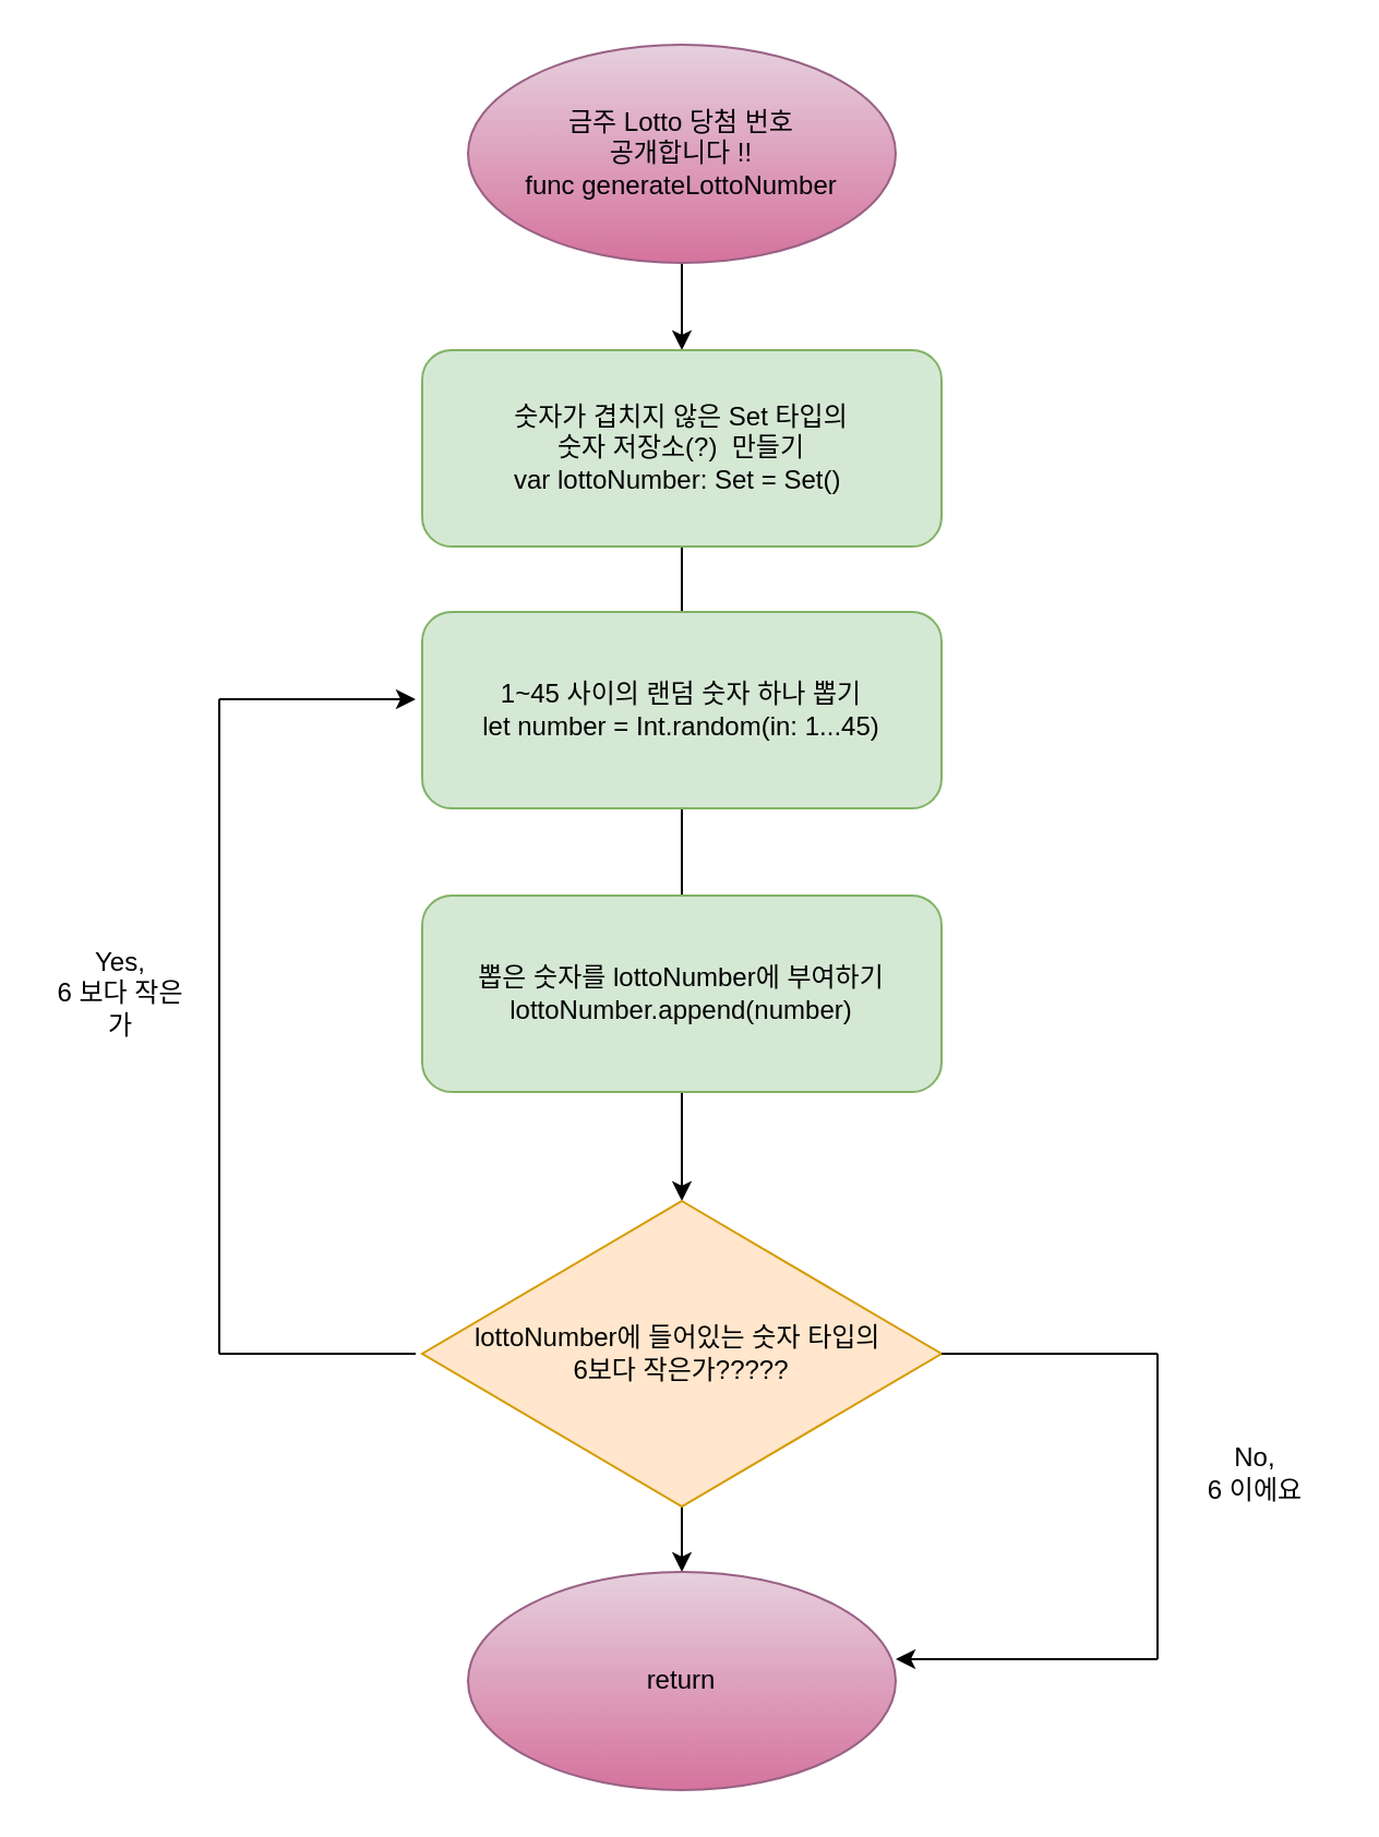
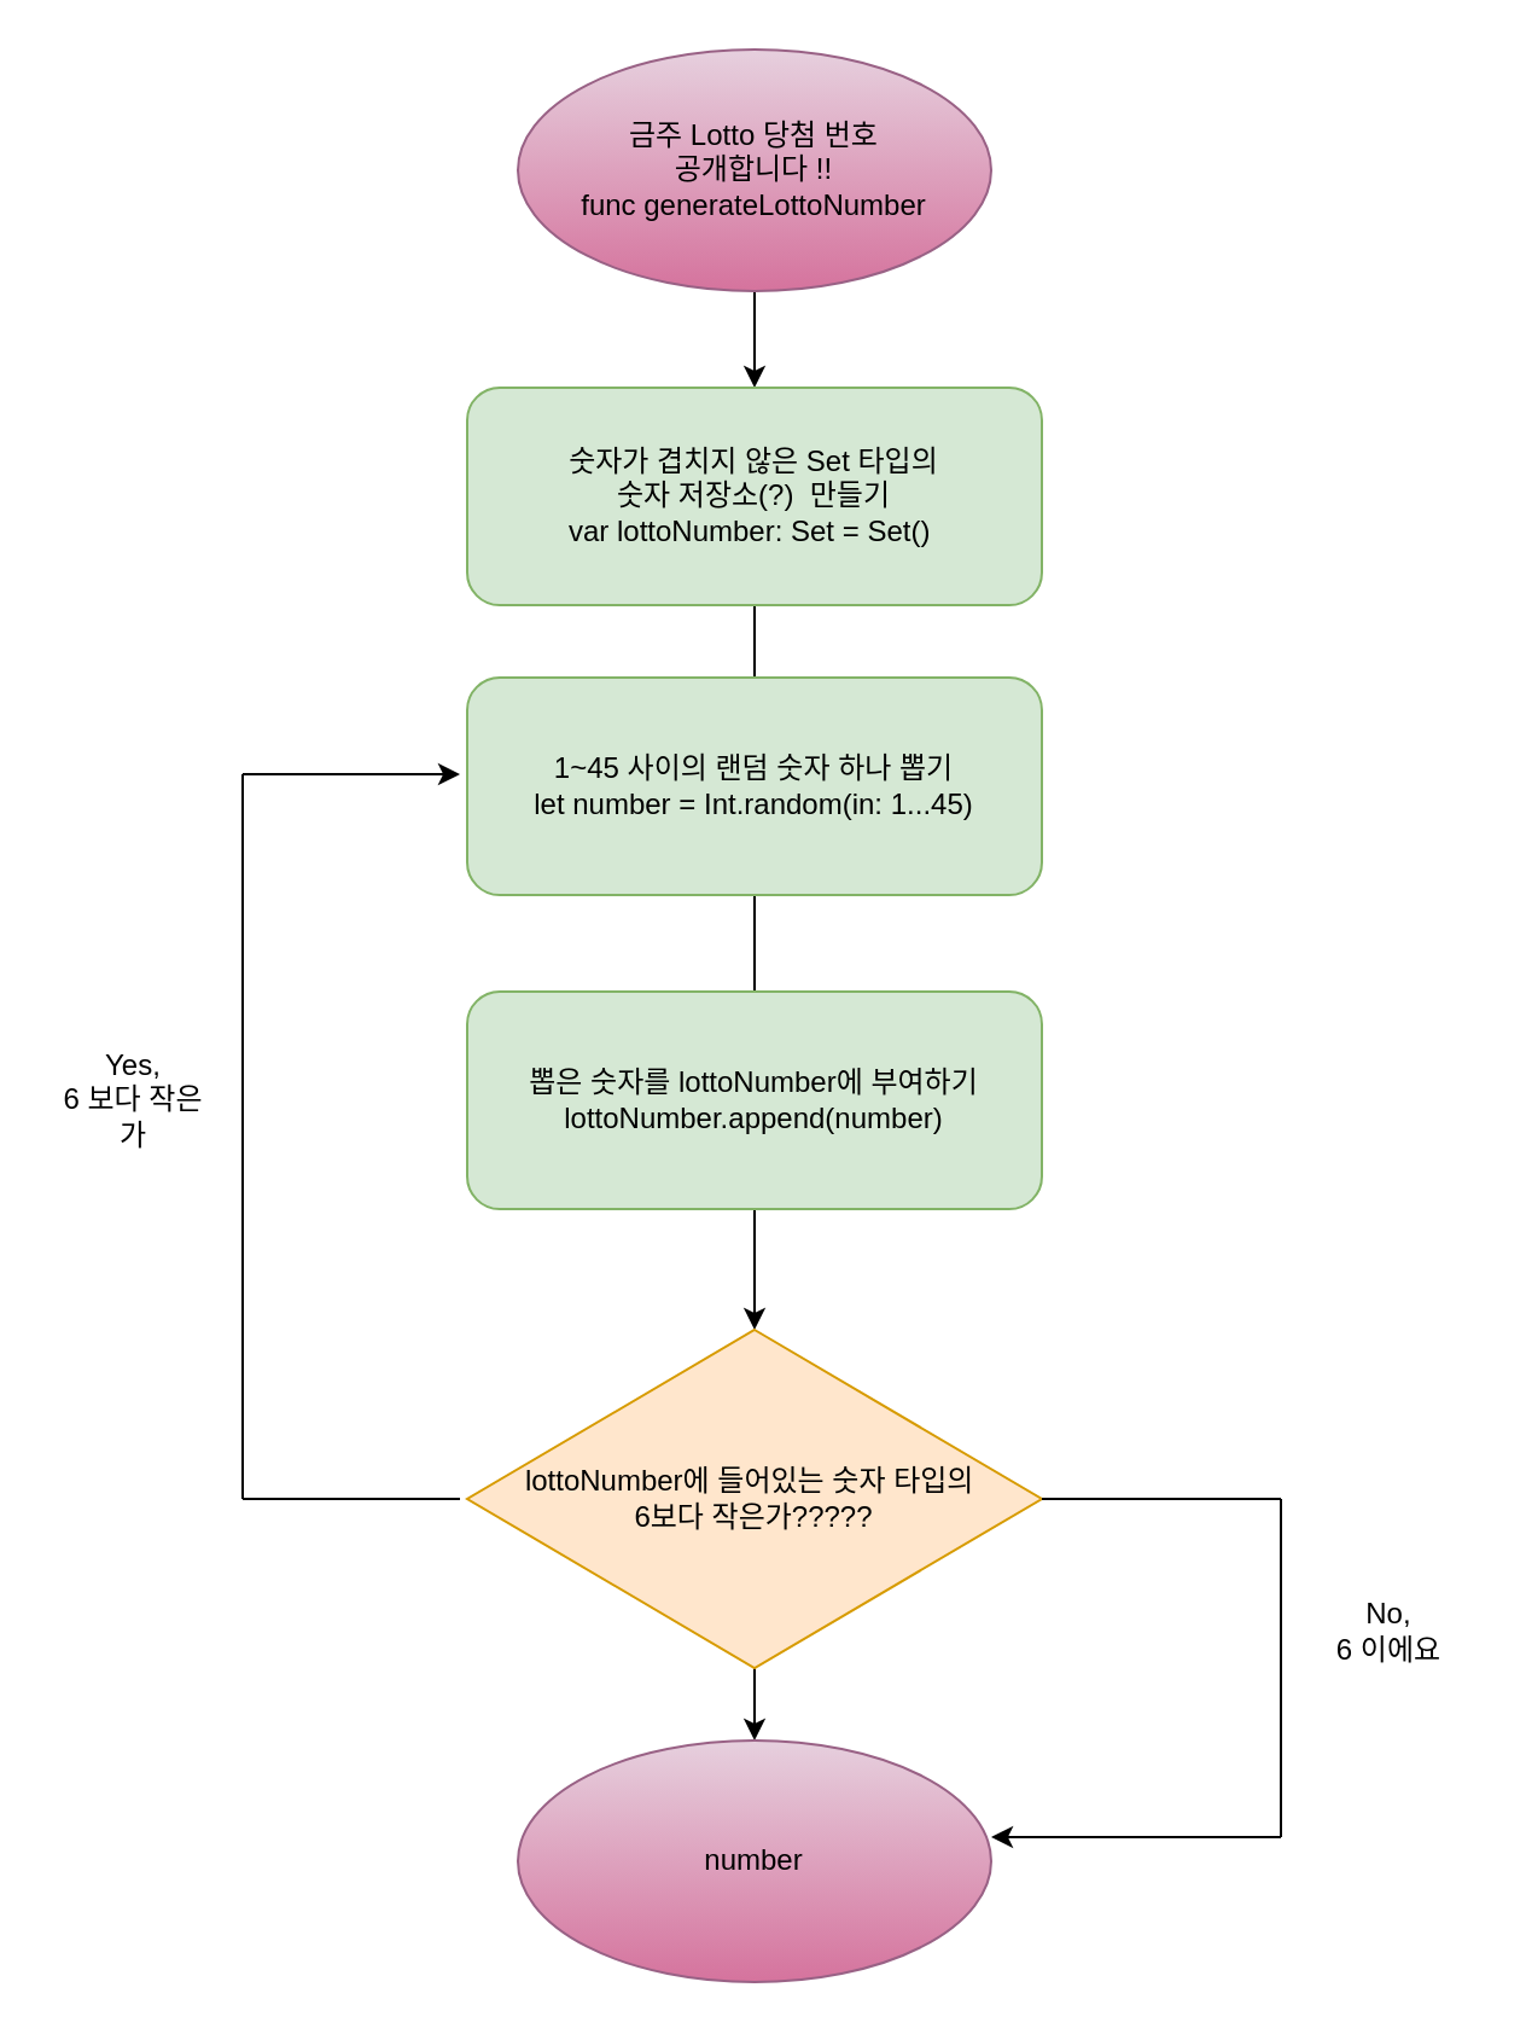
- <mxCell id="14" value="return" style="ellipse;whiteSpace=wrap;html=1;fillColor=#e6d0de;gradientColor=#d5739d;strokeColor=#996185;" vertex="1" parent="1"><mxGeometry x="214" y="720" width="196" height="100" as="geometry" /></mxCell>
+ <mxCell id="14" value="number" style="ellipse;whiteSpace=wrap;html=1;fillColor=#e6d0de;gradientColor=#d5739d;strokeColor=#996185;" vertex="1" parent="1"><mxGeometry x="214" y="720" width="196" height="100" as="geometry" /></mxCell>
